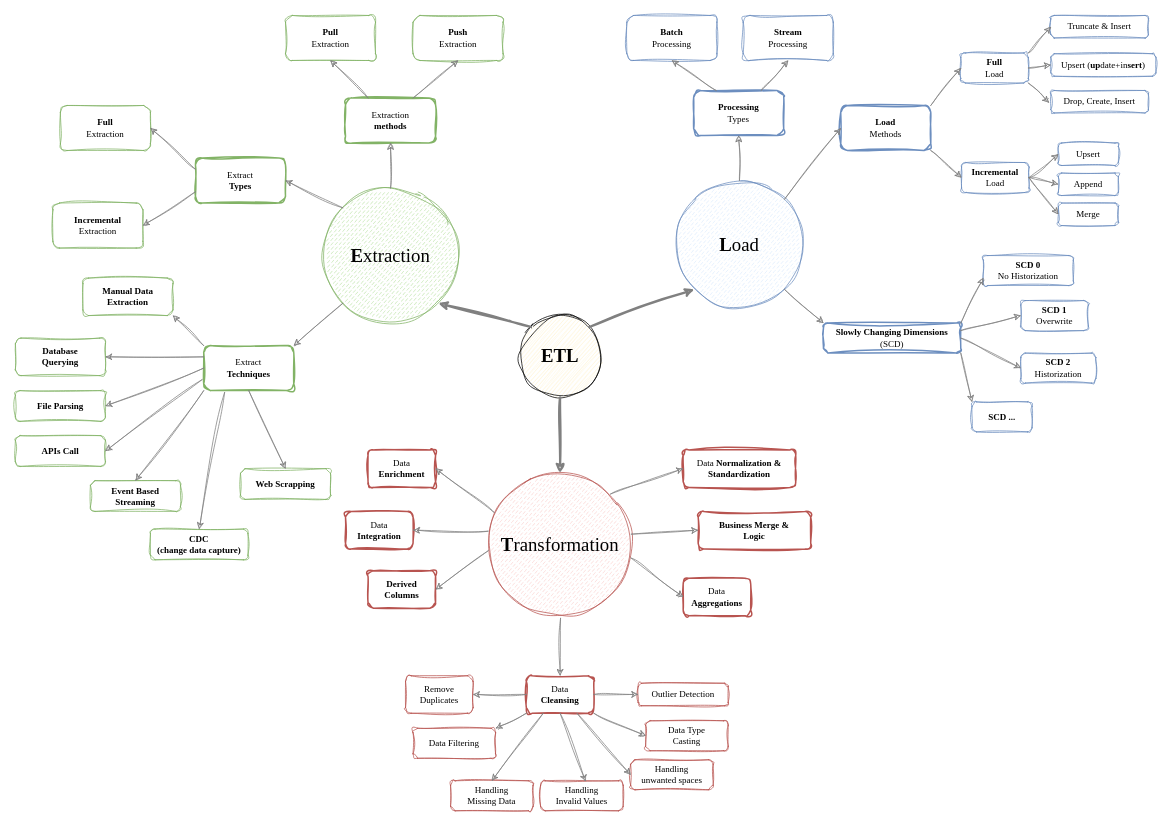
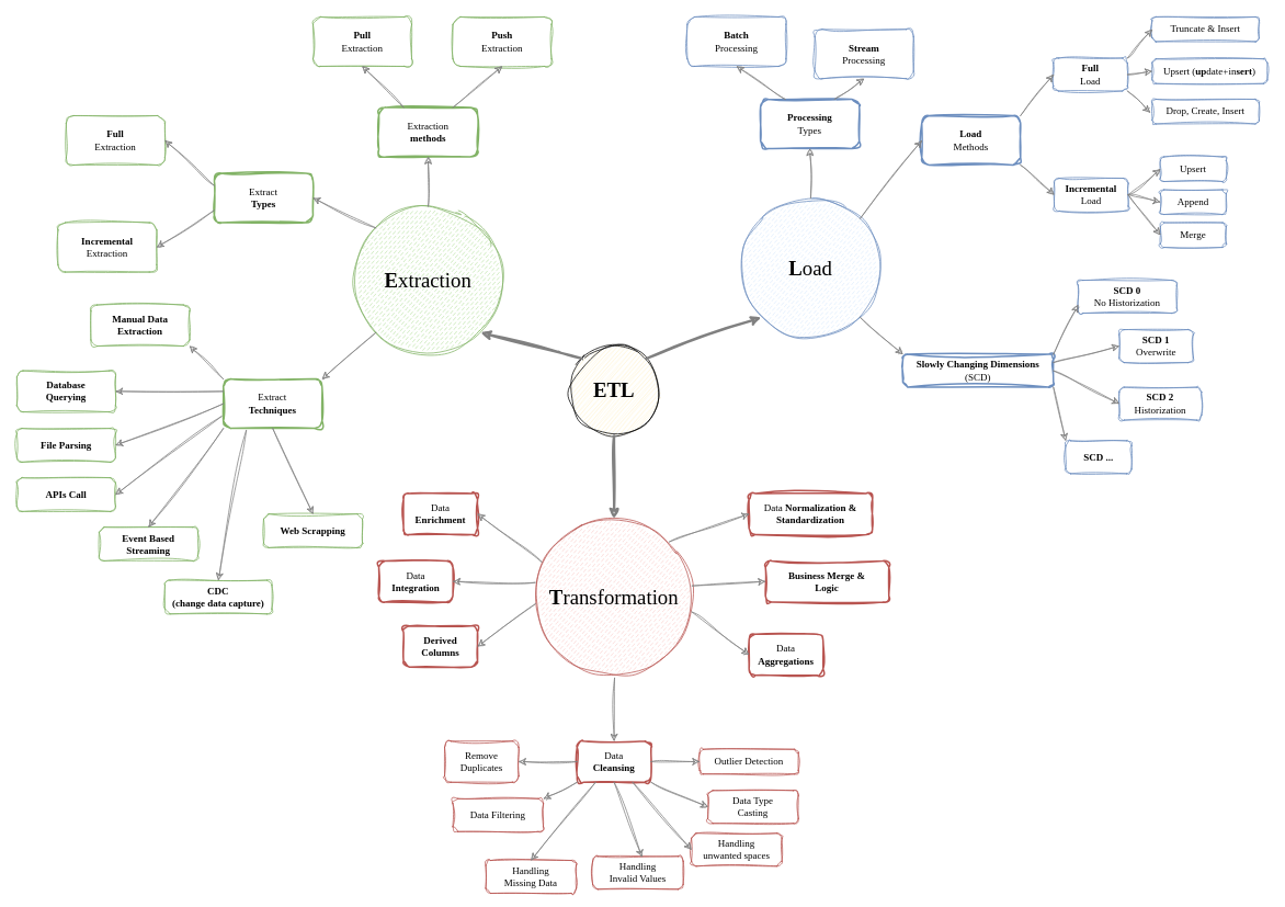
- <mxCell id="70" value="&lt;div&gt;&lt;font face=&quot;Comic Sans MS&quot;&gt;&lt;b&gt;Stream&lt;/b&gt;&lt;/font&gt;&lt;/div&gt;&lt;div&gt;&lt;font face=&quot;Comic Sans MS&quot;&gt;Processing&lt;/font&gt;&lt;/div&gt;" style="rounded=1;whiteSpace=wrap;html=1;sketch=1;curveFitting=1;jiggle=2;fillColor=none;strokeColor=#6c8ebf;strokeWidth=1;" parent="1" vertex="1"><mxGeometry x="990" y="20" width="120" height="60" as="geometry" /></mxCell>
+ <mxCell id="70" value="&lt;div&gt;&lt;font face=&quot;Comic Sans MS&quot;&gt;&lt;b&gt;Stream&lt;/b&gt;&lt;/font&gt;&lt;/div&gt;&lt;div&gt;&lt;font face=&quot;Comic Sans MS&quot;&gt;Processing&lt;/font&gt;&lt;/div&gt;" style="rounded=1;whiteSpace=wrap;html=1;sketch=1;curveFitting=1;jiggle=2;fillColor=none;strokeColor=#6c8ebf;strokeWidth=1;" parent="1" vertex="1"><mxGeometry x="990" y="35" width="120" height="60" as="geometry" /></mxCell>
- <mxCell id="57" value="&lt;font face=&quot;Comic Sans MS&quot;&gt;Handling&lt;/font&gt;&lt;div&gt;&lt;font face=&quot;Comic Sans MS&quot;&gt;Missing Data&lt;/font&gt;&lt;/div&gt;" style="rounded=1;whiteSpace=wrap;html=1;sketch=1;curveFitting=1;jiggle=2;fillColor=none;strokeColor=#b85450;strokeWidth=1;" parent="1" vertex="1"><mxGeometry x="600" y="1040" width="110" height="40" as="geometry" /></mxCell>
+ <mxCell id="57" value="&lt;font face=&quot;Comic Sans MS&quot;&gt;Handling&lt;/font&gt;&lt;div&gt;&lt;font face=&quot;Comic Sans MS&quot;&gt;Missing Data&lt;/font&gt;&lt;/div&gt;" style="rounded=1;whiteSpace=wrap;html=1;sketch=1;curveFitting=1;jiggle=2;fillColor=none;strokeColor=#b85450;strokeWidth=1;" parent="1" vertex="1"><mxGeometry x="590" y="1045" width="110" height="40" as="geometry" /></mxCell>
